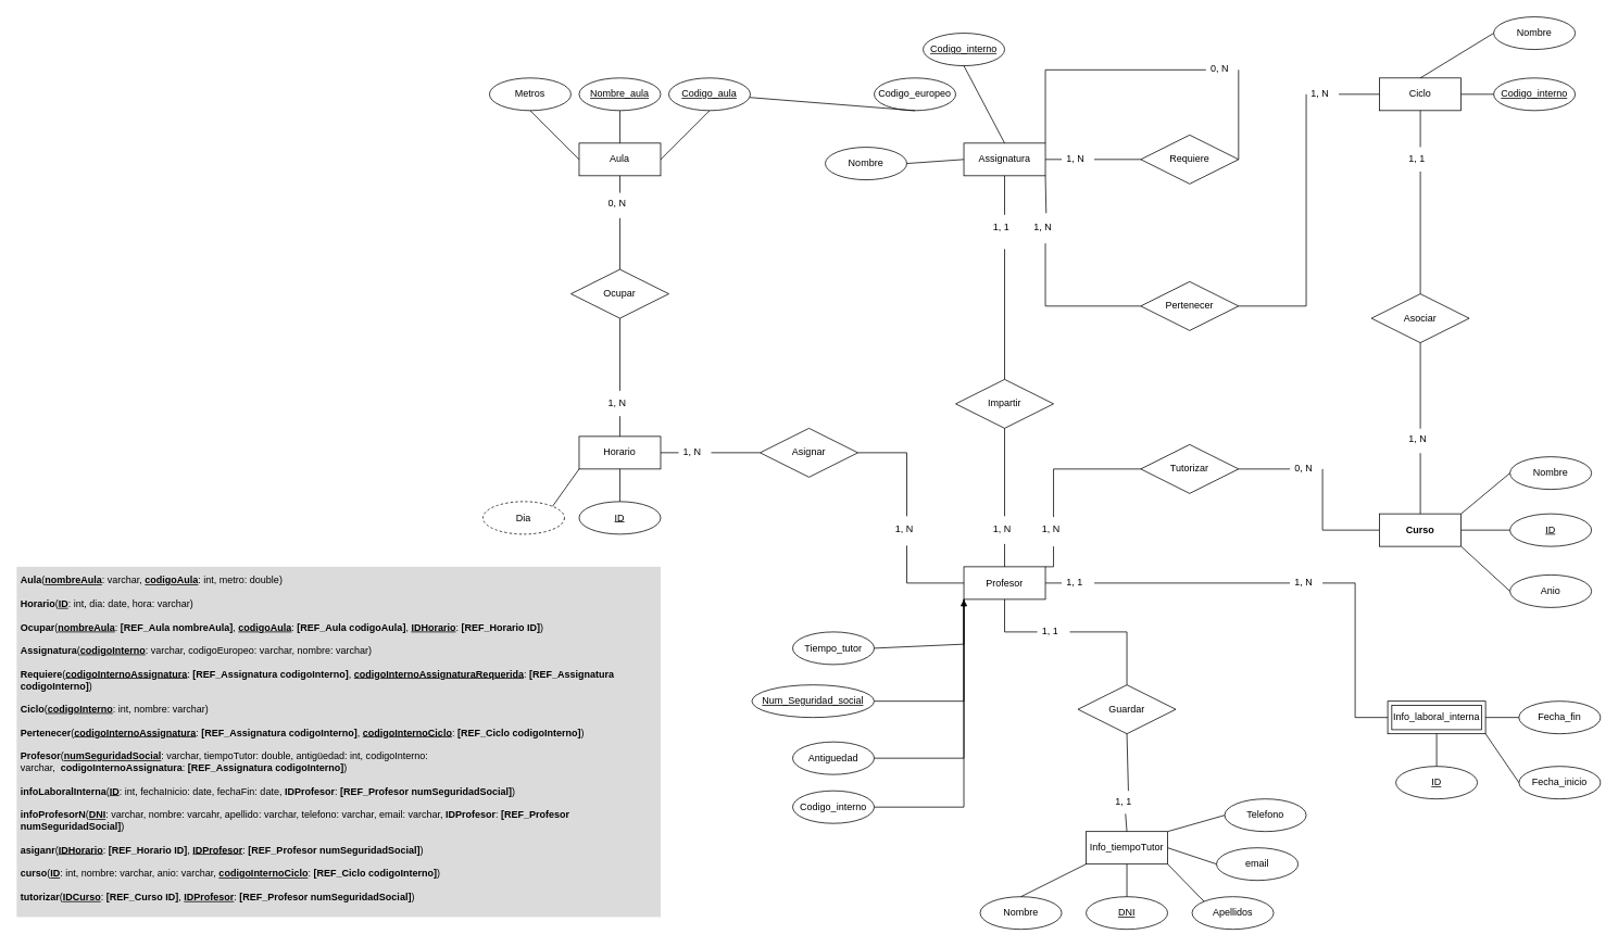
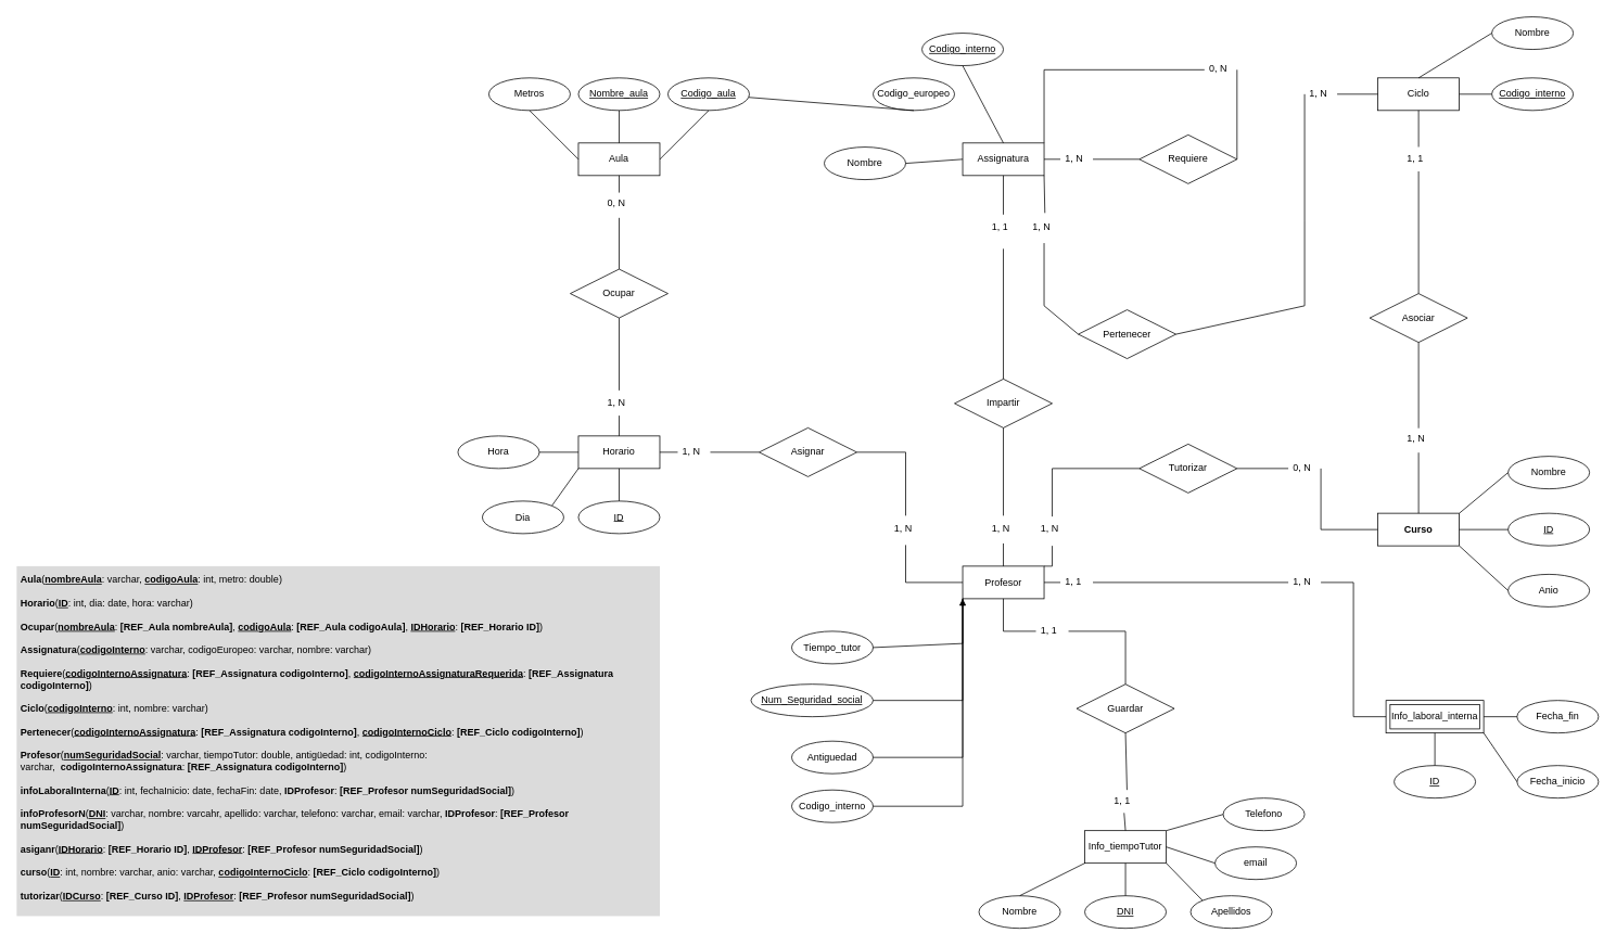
- <mxCell id="37" value="Pertenecer" style="shape=rhombus;perimeter=rhombusPerimeter;whiteSpace=wrap;html=1;align=center;" parent="1" vertex="1"><mxGeometry x="1399" y="345" width="120" height="60" as="geometry" /></mxCell>
+ <mxCell id="37" value="Pertenecer" style="shape=rhombus;perimeter=rhombusPerimeter;whiteSpace=wrap;html=1;align=center;" parent="1" vertex="1"><mxGeometry x="1324" y="380" width="120" height="60" as="geometry" /></mxCell>
+ <mxCell id="4" value="Hora" style="ellipse;whiteSpace=wrap;html=1;align=center;" parent="1" vertex="1"><mxGeometry x="562" y="535" width="100" height="40" as="geometry" /></mxCell>
+ <mxCell id="67" value="" style="endArrow=none;html=1;rounded=0;exitX=0;exitY=0.5;exitDx=0;exitDy=0;entryX=1;entryY=0.5;entryDx=0;entryDy=0;" parent="1" source="3" target="4" edge="1"><mxGeometry relative="1" as="geometry"><mxPoint x="876" y="617" as="sourcePoint" /><mxPoint x="810" y="550" as="targetPoint" /></mxGeometry></mxCell>
- <mxCell id="5" value="Dia" style="ellipse;whiteSpace=wrap;html=1;align=center;dashed=1;" parent="1" vertex="1"><mxGeometry x="592" y="615" width="100" height="40" as="geometry" /></mxCell>
+ <mxCell id="5" value="Dia" style="ellipse;whiteSpace=wrap;html=1;align=center;" parent="1" vertex="1"><mxGeometry x="592" y="615" width="100" height="40" as="geometry" /></mxCell>
